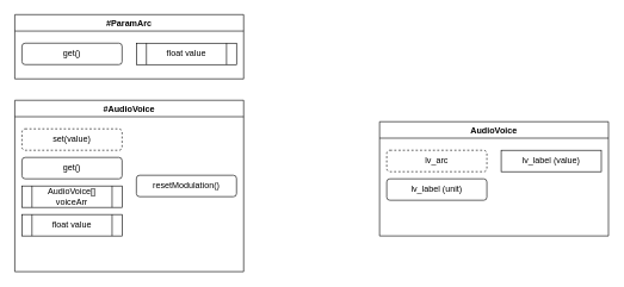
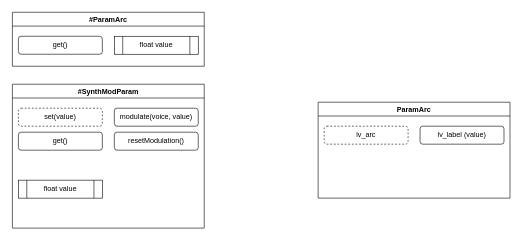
- <mxCell id="2" value="#AudioVoice" style="swimlane;" parent="1" vertex="1"><mxGeometry x="20" y="140" width="320" height="240" as="geometry" /></mxCell>
+ <mxCell id="2" value="#SynthModParam" style="swimlane;" parent="1" vertex="1"><mxGeometry x="20" y="140" width="320" height="240" as="geometry" /></mxCell>
- <mxCell id="12" value="AudioVoice" style="swimlane;startSize=23;" vertex="1" parent="1"><mxGeometry x="530" y="170" width="320" height="160" as="geometry" /></mxCell>
+ <mxCell id="12" value="ParamArc" style="swimlane;startSize=23;" vertex="1" parent="1"><mxGeometry x="530" y="170" width="320" height="160" as="geometry" /></mxCell>
+ <mxCell id="6" value="modulate(voice, value)" style="rounded=1;whiteSpace=wrap;html=1;" parent="2" vertex="1"><mxGeometry x="170" y="40" width="140" height="30" as="geometry" /></mxCell>
- <mxCell id="14" value="lv_label (value)" style="whiteSpace=wrap;html=1;rounded=0;" vertex="1" parent="12"><mxGeometry x="170" y="40" width="140" height="30" as="geometry" /></mxCell>
+ <mxCell id="14" value="lv_label (value)" style="rounded=1;whiteSpace=wrap;html=1;" vertex="1" parent="12"><mxGeometry x="170" y="40" width="140" height="30" as="geometry" /></mxCell>
- <mxCell id="8" value="resetModulation()" style="rounded=1;whiteSpace=wrap;html=1;" parent="2" vertex="1"><mxGeometry x="170" y="105" width="140" height="30" as="geometry" /></mxCell>
+ <mxCell id="8" value="resetModulation()" style="rounded=1;whiteSpace=wrap;html=1;" parent="2" vertex="1"><mxGeometry x="170" y="80" width="140" height="30" as="geometry" /></mxCell>
- <mxCell id="15" value="lv_label (unit)" style="rounded=1;whiteSpace=wrap;html=1;" vertex="1" parent="12"><mxGeometry x="10" y="80" width="140" height="30" as="geometry" /></mxCell>
- <mxCell id="7" value="AudioVoice[] voiceArr" style="shape=process;whiteSpace=wrap;html=1;backgroundOutline=1;" parent="2" vertex="1"><mxGeometry x="10" y="120" width="140" height="30" as="geometry" /></mxCell>
